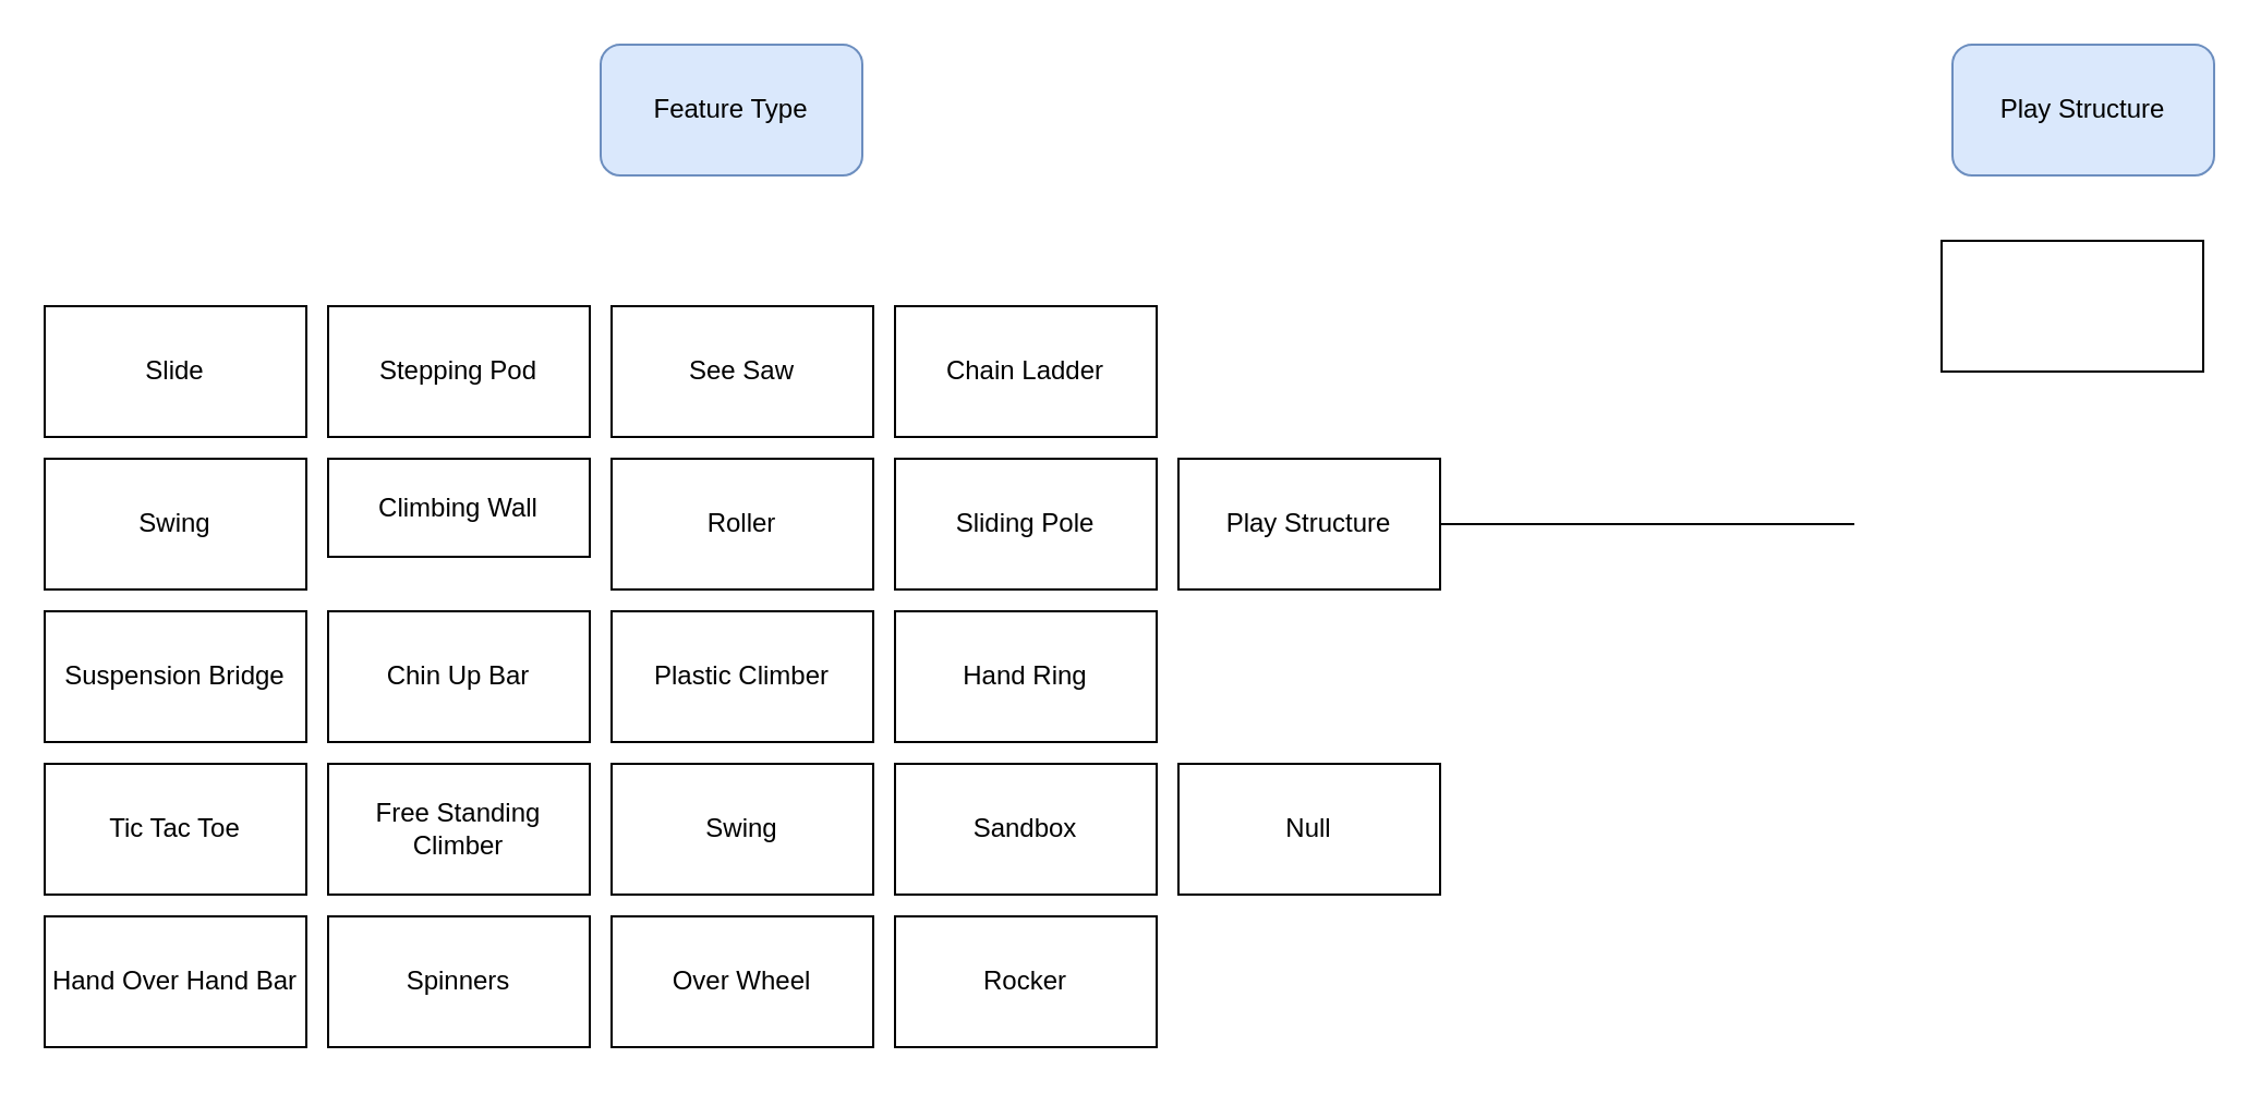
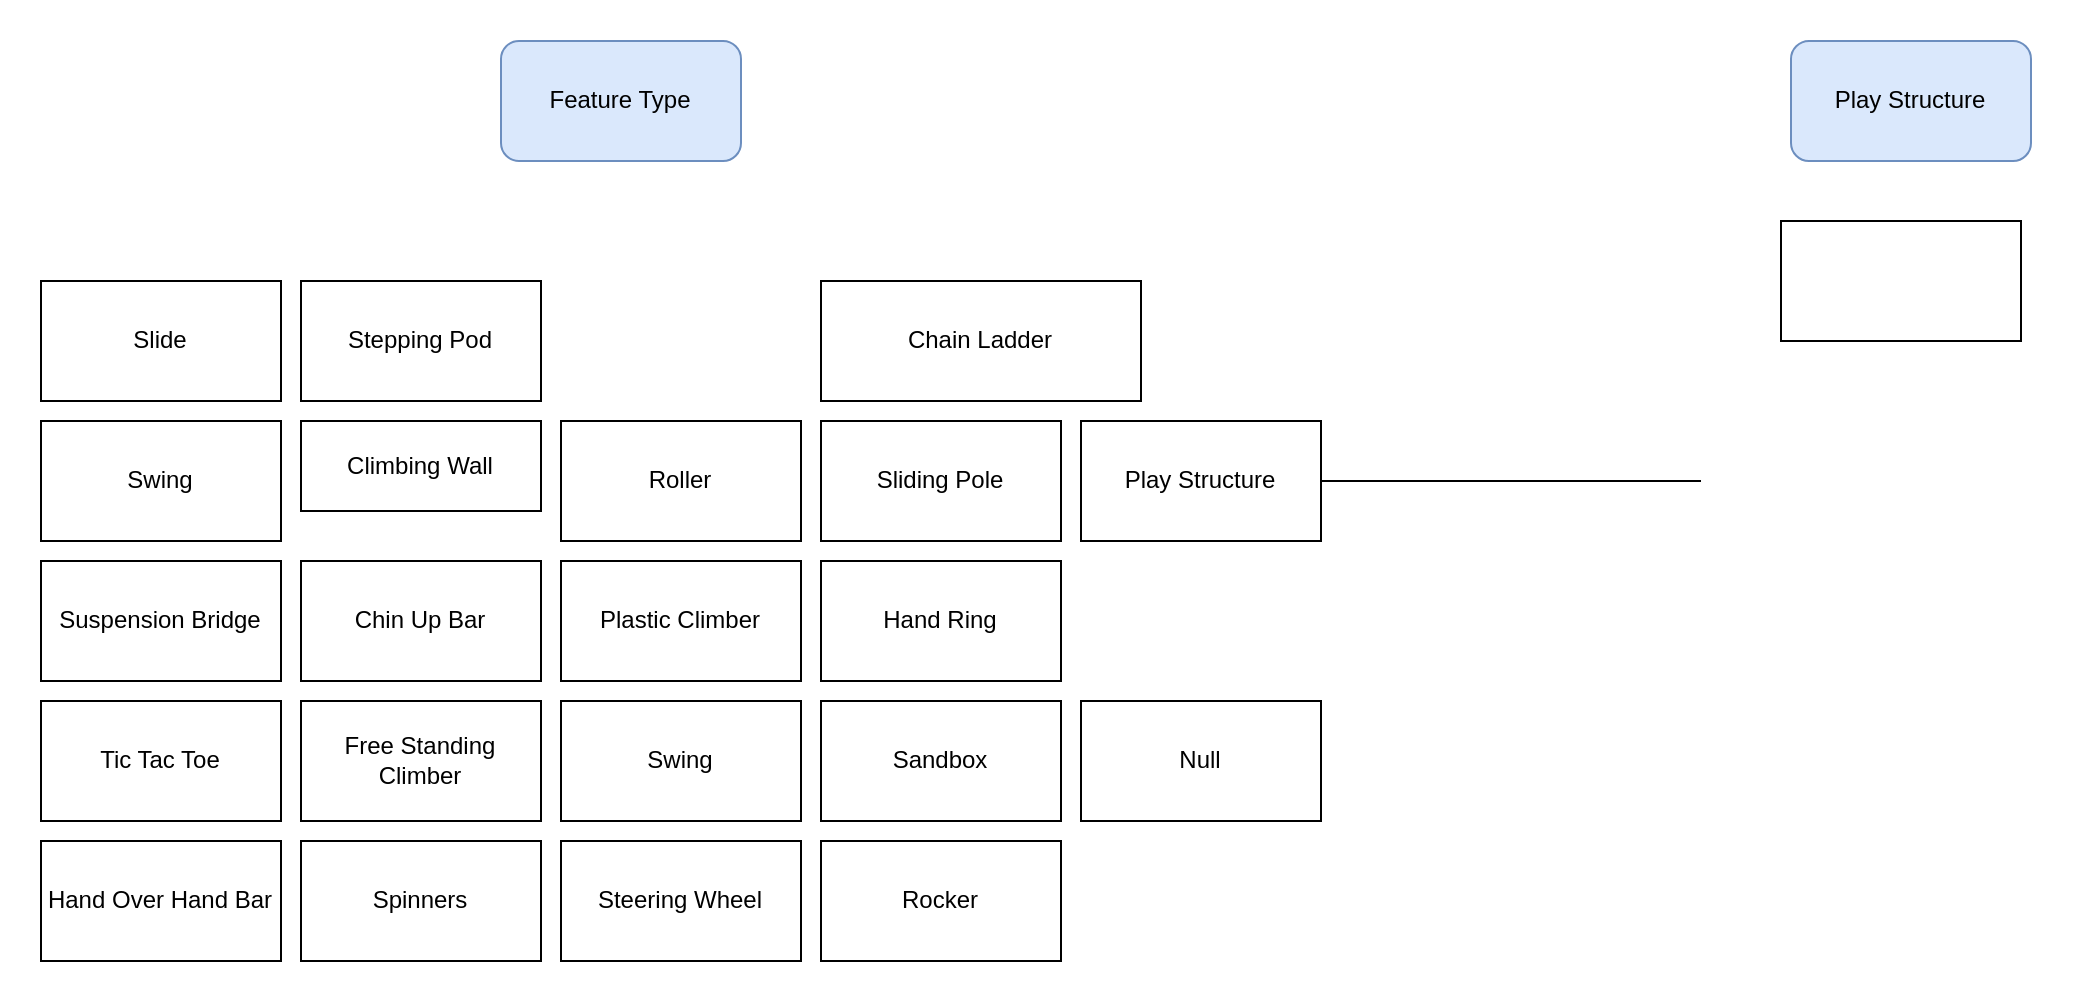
- <mxCell id="2" value="Feature Type" style="rounded=1;whiteSpace=wrap;html=1;fillColor=#dae8fc;strokeColor=#6c8ebf;" vertex="1" parent="1"><mxGeometry x="275" y="20" width="120" height="60" as="geometry" /></mxCell>
+ <mxCell id="2" value="Feature Type" style="rounded=1;whiteSpace=wrap;html=1;fillColor=#dae8fc;strokeColor=#6c8ebf;" vertex="1" parent="1"><mxGeometry x="250" y="20" width="120" height="60" as="geometry" /></mxCell>
- <mxCell id="20" value="See Saw" style="rounded=0;whiteSpace=wrap;html=1;glass=0;" vertex="1" parent="1"><mxGeometry x="280" y="140" width="120" height="60" as="geometry" /></mxCell>
- <mxCell id="6" value="Chain Ladder" style="rounded=0;whiteSpace=wrap;html=1;glass=0;" vertex="1" parent="1"><mxGeometry x="410" y="140" width="120" height="60" as="geometry" /></mxCell>
+ <mxCell id="6" value="Chain Ladder" style="rounded=0;whiteSpace=wrap;html=1;glass=0;" vertex="1" parent="1"><mxGeometry x="410" y="140" width="160" height="60" as="geometry" /></mxCell>
- <mxCell id="24" value="Over Wheel" style="rounded=0;whiteSpace=wrap;html=1;glass=0;" vertex="1" parent="1"><mxGeometry x="280" y="420" width="120" height="60" as="geometry" /></mxCell>
+ <mxCell id="24" value="Steering Wheel" style="rounded=0;whiteSpace=wrap;html=1;glass=0;" vertex="1" parent="1"><mxGeometry x="280" y="420" width="120" height="60" as="geometry" /></mxCell>
